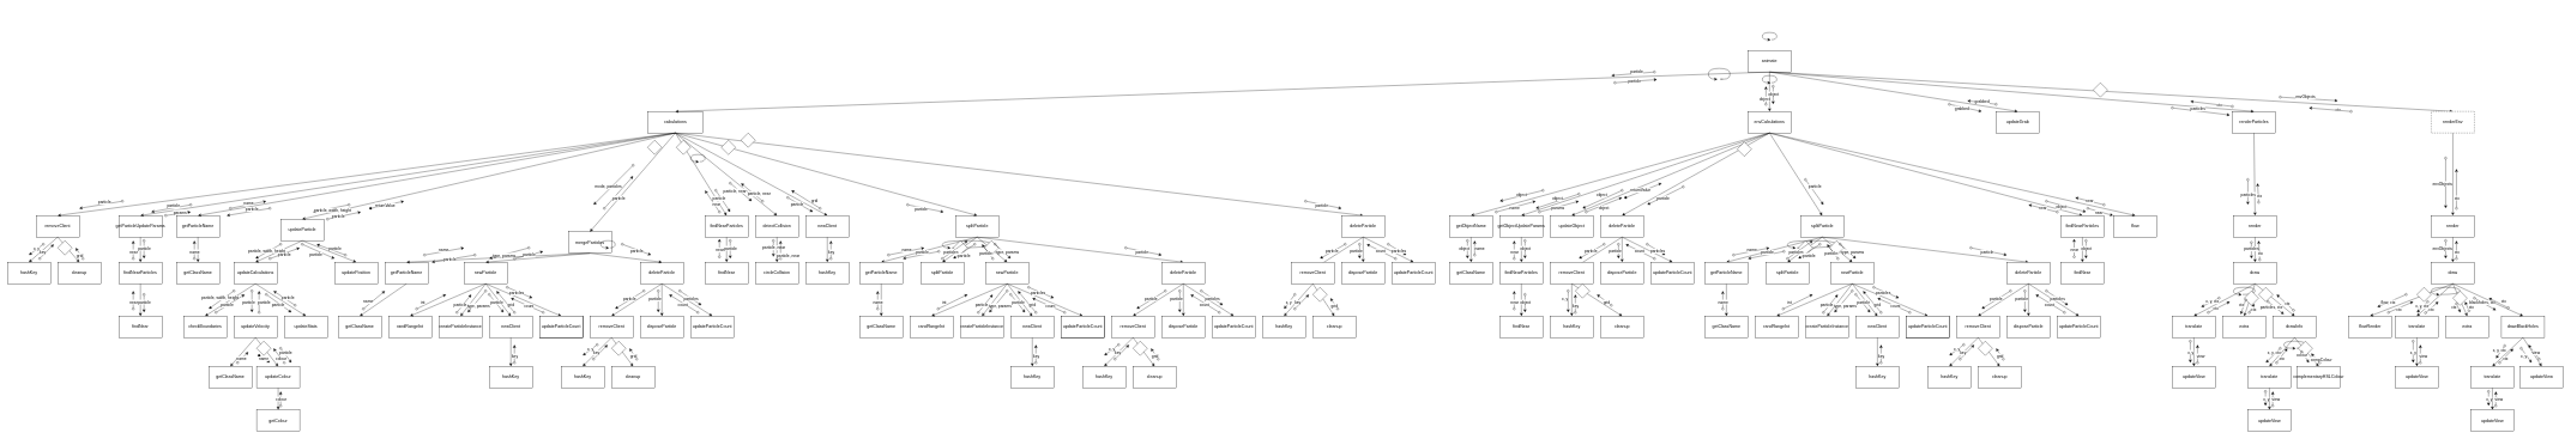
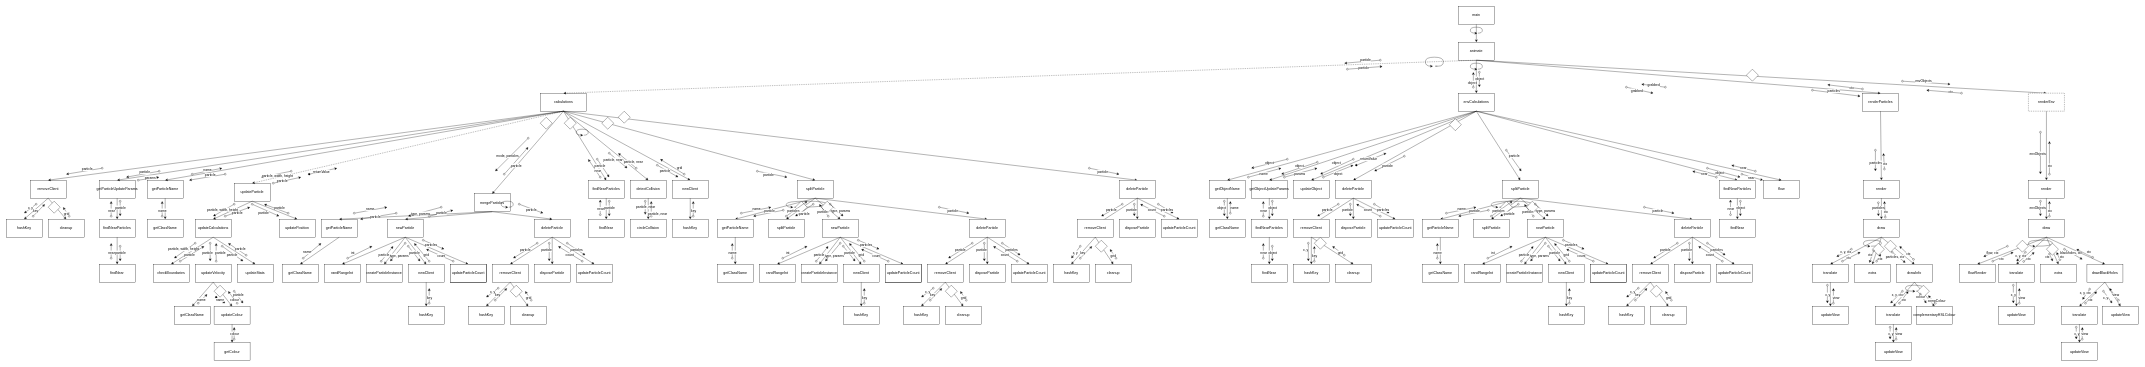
+ <mxCell id="3" value="main" style="rounded=0;whiteSpace=wrap;html=1;" vertex="1" parent="1"><mxGeometry x="4860" y="20" width="120" height="60" as="geometry" /></mxCell>
+ <mxCell id="2" value="" style="rounded=0;orthogonalLoop=1;jettySize=auto;html=1;exitX=0.5;exitY=1;exitDx=0;exitDy=0;" edge="1" parent="1" source="3" target="4"><mxGeometry relative="1" as="geometry" /></mxCell>
- <mxCell id="6" value="" style="rounded=0;orthogonalLoop=1;jettySize=auto;html=1;exitX=0.5;exitY=1;exitDx=0;exitDy=0;entryX=0.5;entryY=0;entryDx=0;entryDy=0;" edge="1" target="5" parent="1" source="4"><mxGeometry relative="1" as="geometry"><mxPoint x="4920" y="240" as="sourcePoint" /></mxGeometry></mxCell>
+ <mxCell id="6" value="" style="rounded=0;orthogonalLoop=1;jettySize=auto;html=1;exitX=0.5;exitY=1;exitDx=0;exitDy=0;entryX=0.5;entryY=0;entryDx=0;entryDy=0;dashed=1;" edge="1" target="5" parent="1" source="4"><mxGeometry relative="1" as="geometry"><mxPoint x="4920" y="240" as="sourcePoint" /></mxGeometry></mxCell>
- <mxCell id="10" value="" style="rounded=0;orthogonalLoop=1;jettySize=auto;html=1;entryX=0.5;entryY=0;entryDx=0;entryDy=0;exitX=0.5;exitY=1;exitDx=0;exitDy=0;" edge="1" target="9" parent="1" source="4"><mxGeometry relative="1" as="geometry"><mxPoint x="4920" y="240" as="sourcePoint" /></mxGeometry></mxCell>
- <mxCell id="9" value="updateGrab" style="rounded=0;whiteSpace=wrap;html=1;" vertex="1" parent="1"><mxGeometry x="5550" y="310" width="120" height="60" as="geometry" /></mxCell>
- <mxCell id="20" value="" style="rounded=0;orthogonalLoop=1;jettySize=auto;html=1;exitX=0.5;exitY=1;exitDx=0;exitDy=0;entryX=0.5;entryY=0;entryDx=0;entryDy=0;" edge="1" target="19" parent="1" source="5"><mxGeometry relative="1" as="geometry"><mxPoint x="5780" y="390" as="sourcePoint" /></mxGeometry></mxCell>
+ <mxCell id="20" value="" style="rounded=0;orthogonalLoop=1;jettySize=auto;html=1;exitX=0.5;exitY=1;exitDx=0;exitDy=0;entryX=0.5;entryY=0;entryDx=0;entryDy=0;dashed=1;" edge="1" target="19" parent="1" source="5"><mxGeometry relative="1" as="geometry"><mxPoint x="5780" y="390" as="sourcePoint" /></mxGeometry></mxCell>
